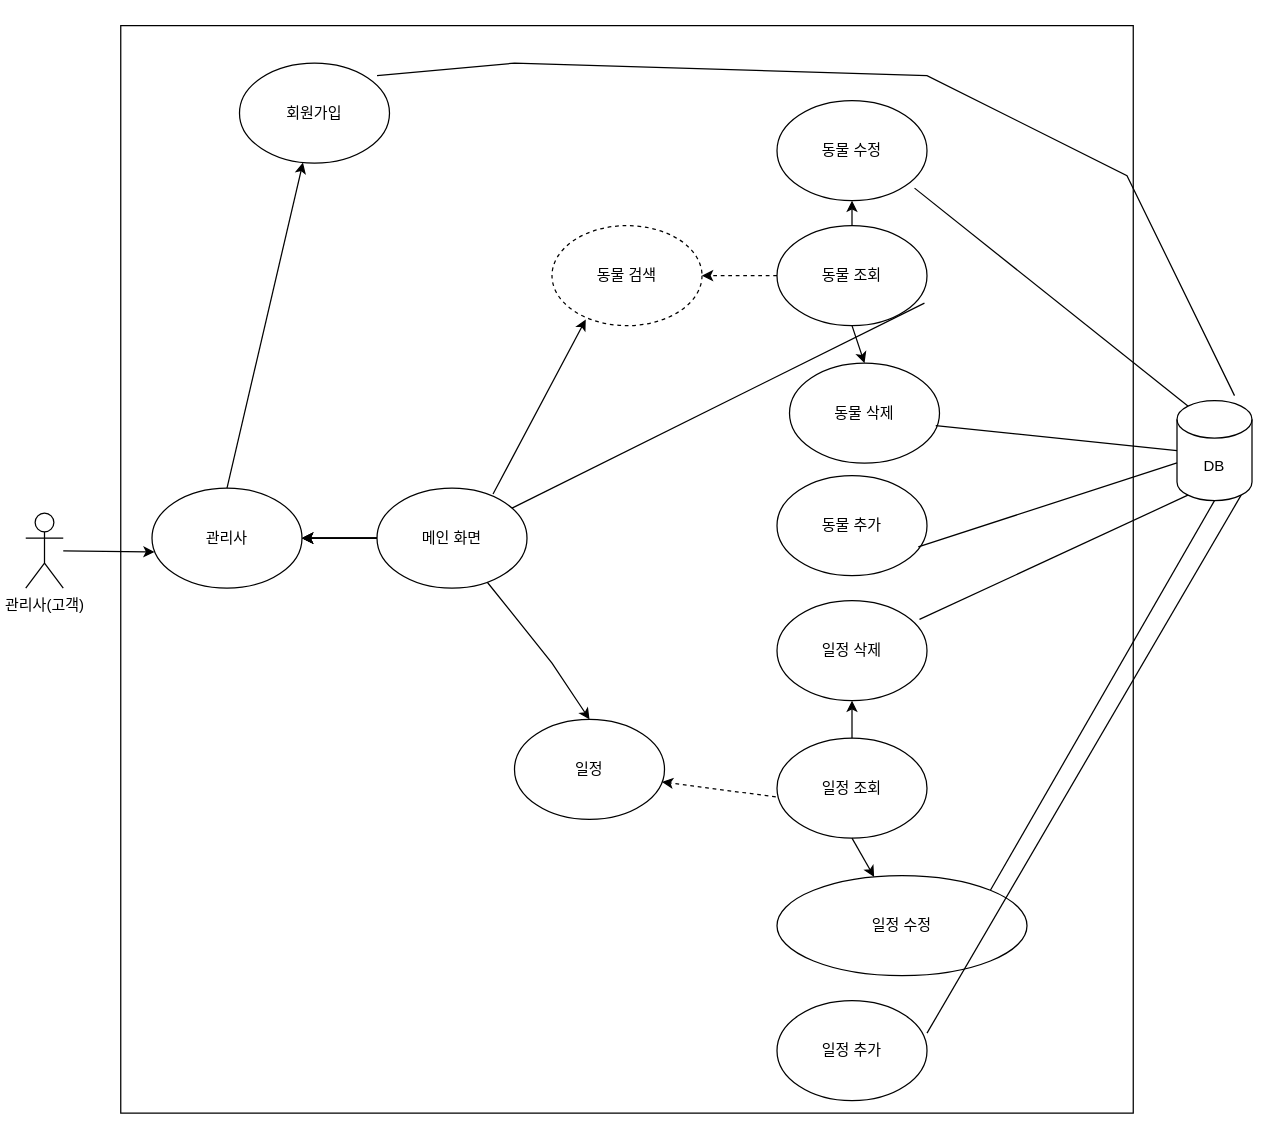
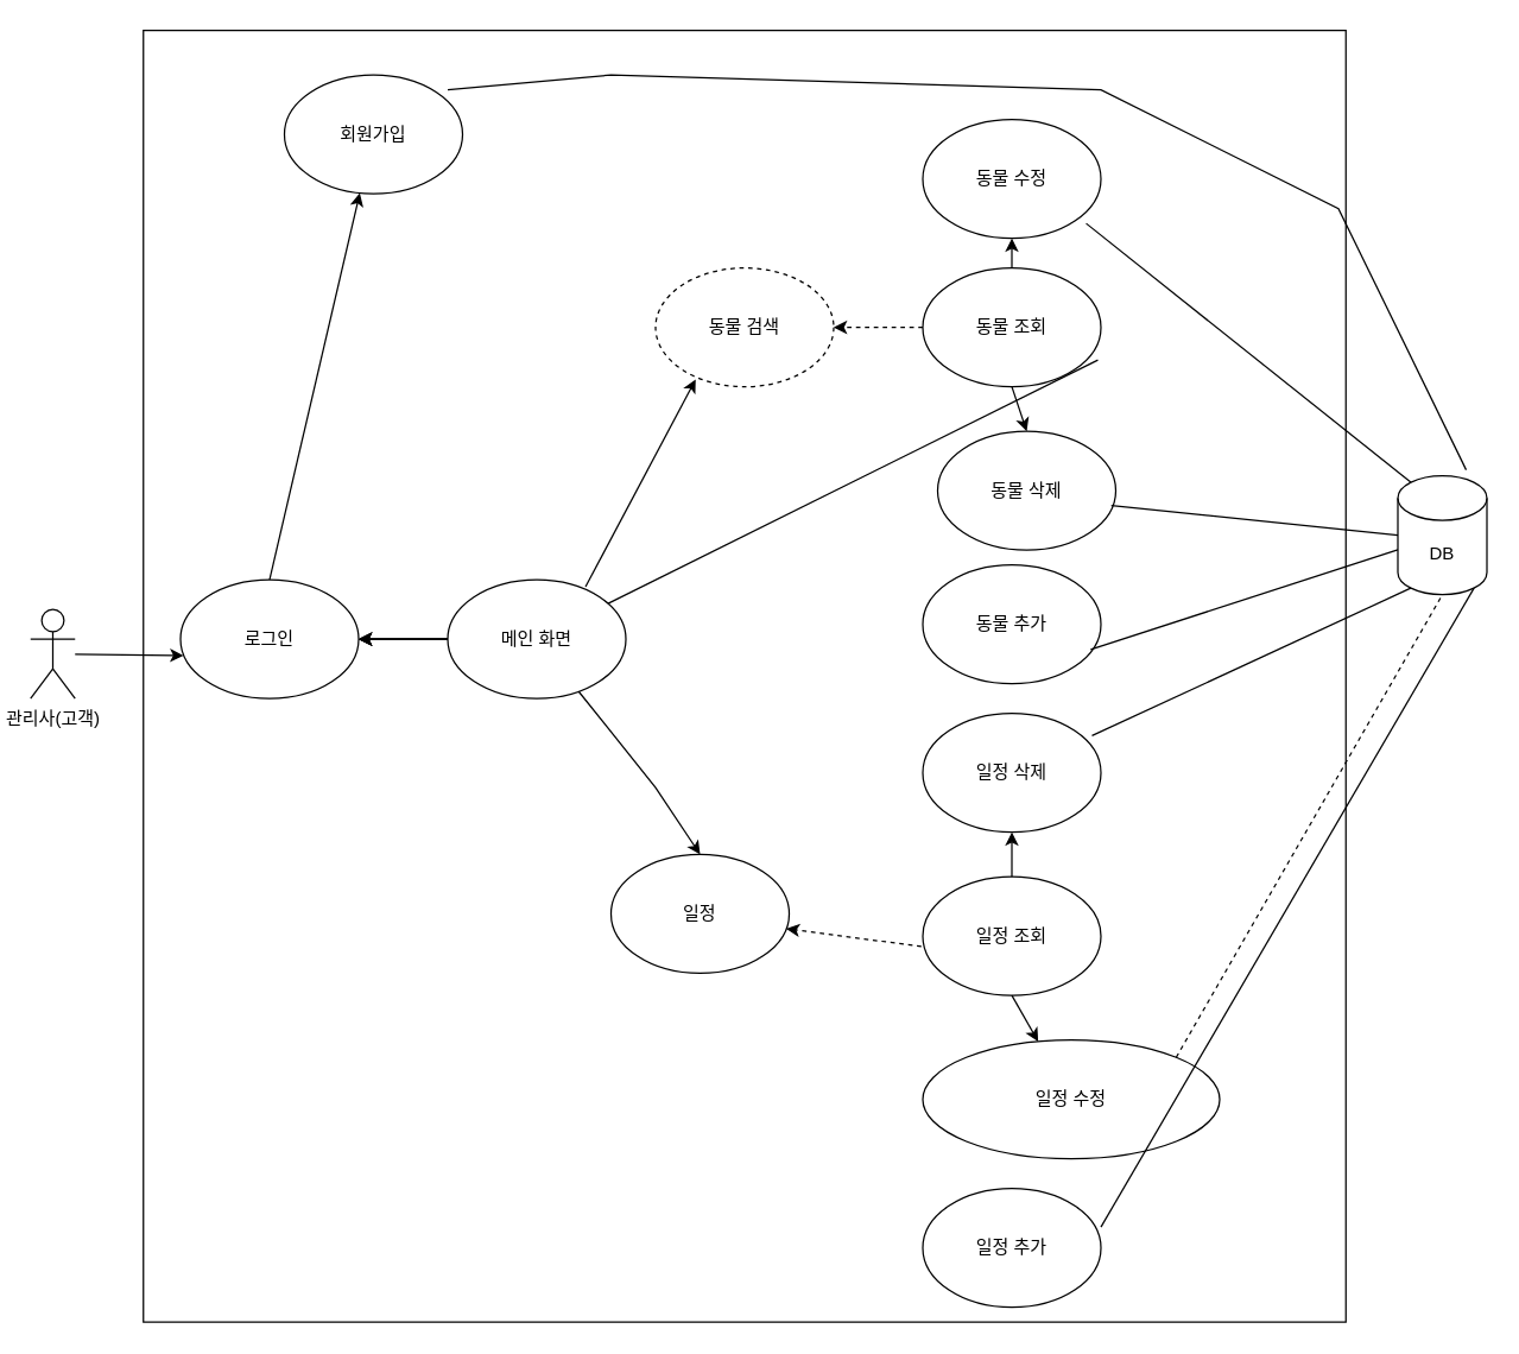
- <mxCell id="4" value="관리사" style="ellipse;whiteSpace=wrap;html=1;" parent="1" vertex="1"><mxGeometry x="121" y="390" width="120" height="80" as="geometry" /></mxCell>
+ <mxCell id="4" value="로그인" style="ellipse;whiteSpace=wrap;html=1;" parent="1" vertex="1"><mxGeometry x="121" y="390" width="120" height="80" as="geometry" /></mxCell>
- <mxCell id="39" value="" style="endArrow=none;html=1;rounded=0;entryX=0.5;entryY=1;entryDx=0;entryDy=0;entryPerimeter=0;exitX=1;exitY=0;exitDx=0;exitDy=0;" edge="1" parent="1" source="25" target="20"><mxGeometry width="50" height="50" relative="1" as="geometry"><mxPoint x="801" y="530" as="sourcePoint" /><mxPoint x="851" y="480" as="targetPoint" /></mxGeometry></mxCell>
+ <mxCell id="39" value="" style="endArrow=none;html=1;rounded=0;entryX=0.5;entryY=1;entryDx=0;entryDy=0;entryPerimeter=0;exitX=1;exitY=0;exitDx=0;exitDy=0;dashed=1;" edge="1" parent="1" source="25" target="20"><mxGeometry width="50" height="50" relative="1" as="geometry"><mxPoint x="801" y="530" as="sourcePoint" /><mxPoint x="851" y="480" as="targetPoint" /></mxGeometry></mxCell>
